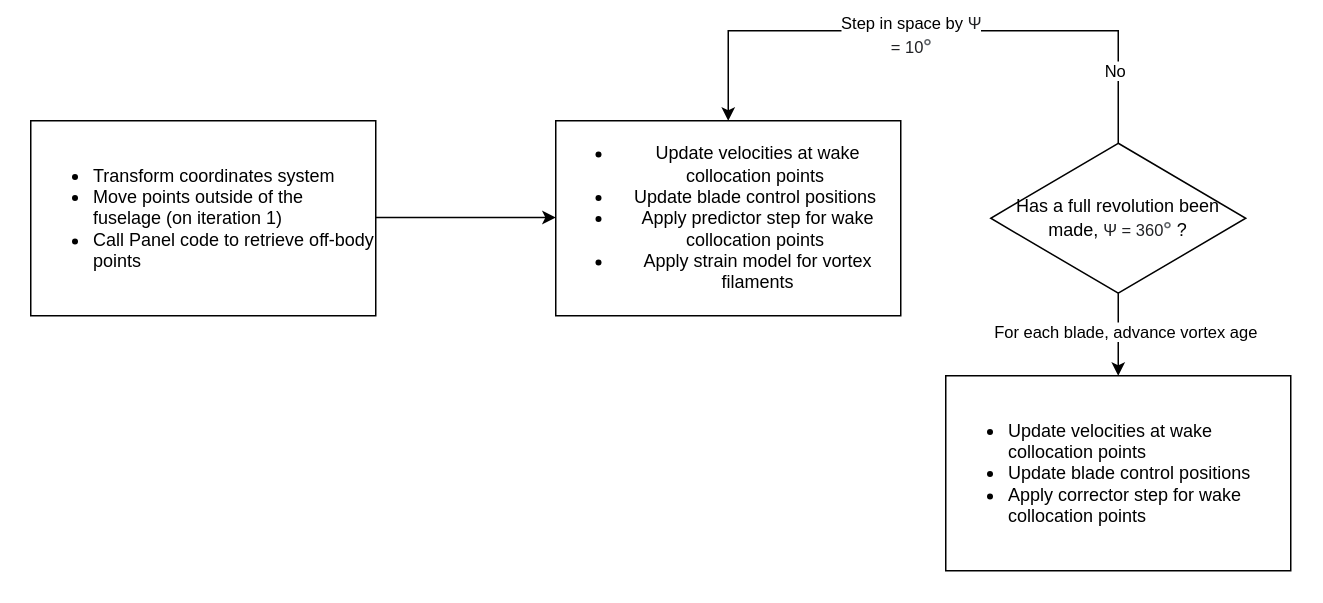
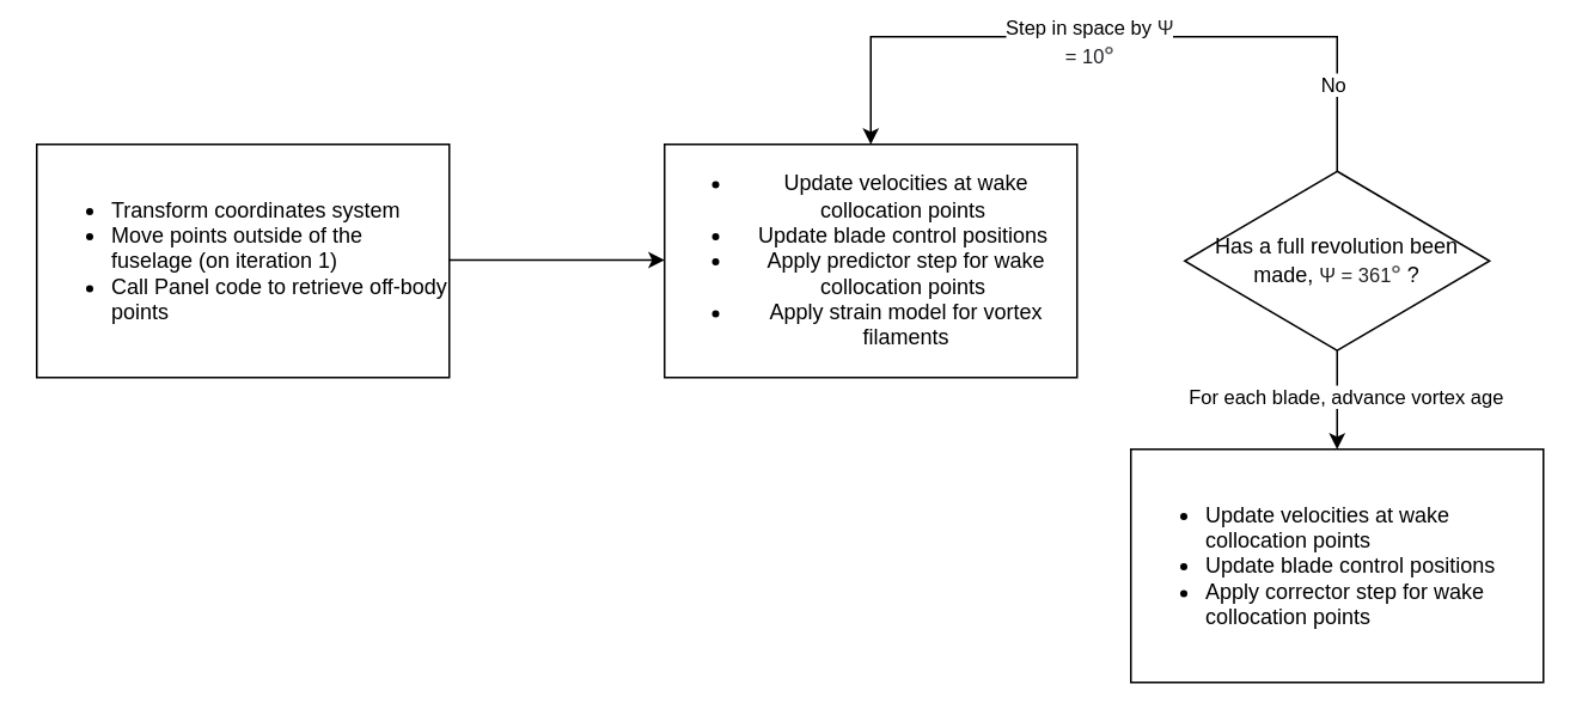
- <mxCell id="5" value="Has a full revolution been made,&amp;nbsp;&lt;span style=&quot;font-size: 11px; color: rgb(32, 33, 36); font-family: &amp;quot;Google Sans&amp;quot;, arial, sans-serif; text-align: left;&quot;&gt;Ψ = 360&lt;/span&gt;&lt;span style=&quot;font-weight: bold; color: rgb(95, 99, 104); font-family: arial, sans-serif; font-size: 14px; text-align: left;&quot;&gt;°&lt;/span&gt;&amp;nbsp;?" style="rhombus;whiteSpace=wrap;html=1;" vertex="1" parent="1"><mxGeometry x="660" y="95" width="170" height="100" as="geometry" /></mxCell>
+ <mxCell id="5" value="Has a full revolution been made,&amp;nbsp;&lt;span style=&quot;font-size: 11px; color: rgb(32, 33, 36); font-family: &amp;quot;Google Sans&amp;quot;, arial, sans-serif; text-align: left;&quot;&gt;Ψ = 361&lt;/span&gt;&lt;span style=&quot;font-weight: bold; color: rgb(95, 99, 104); font-family: arial, sans-serif; font-size: 14px; text-align: left;&quot;&gt;°&lt;/span&gt;&amp;nbsp;?" style="rhombus;whiteSpace=wrap;html=1;" vertex="1" parent="1"><mxGeometry x="660" y="95" width="170" height="100" as="geometry" /></mxCell>
